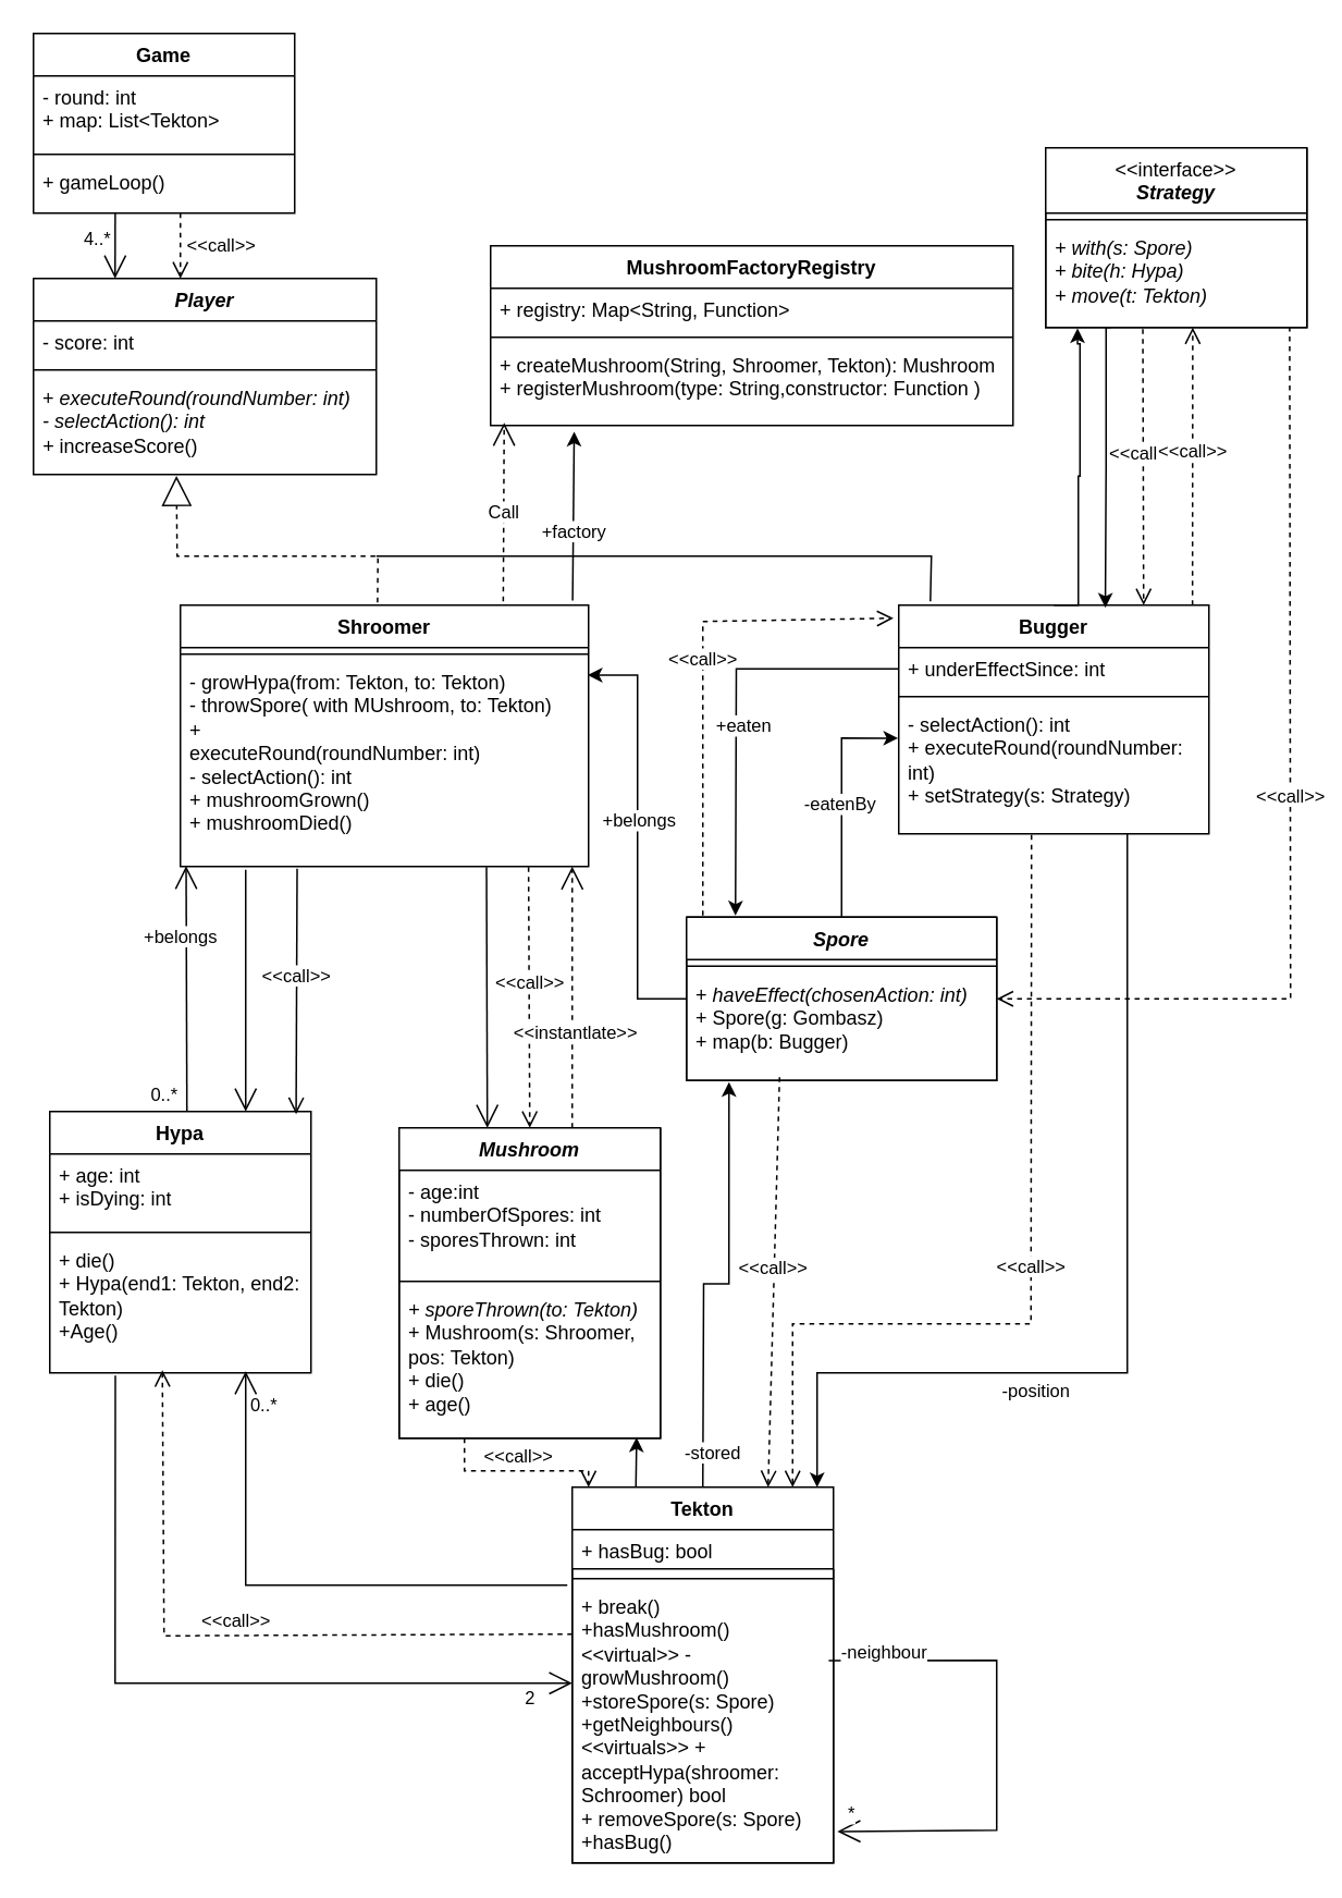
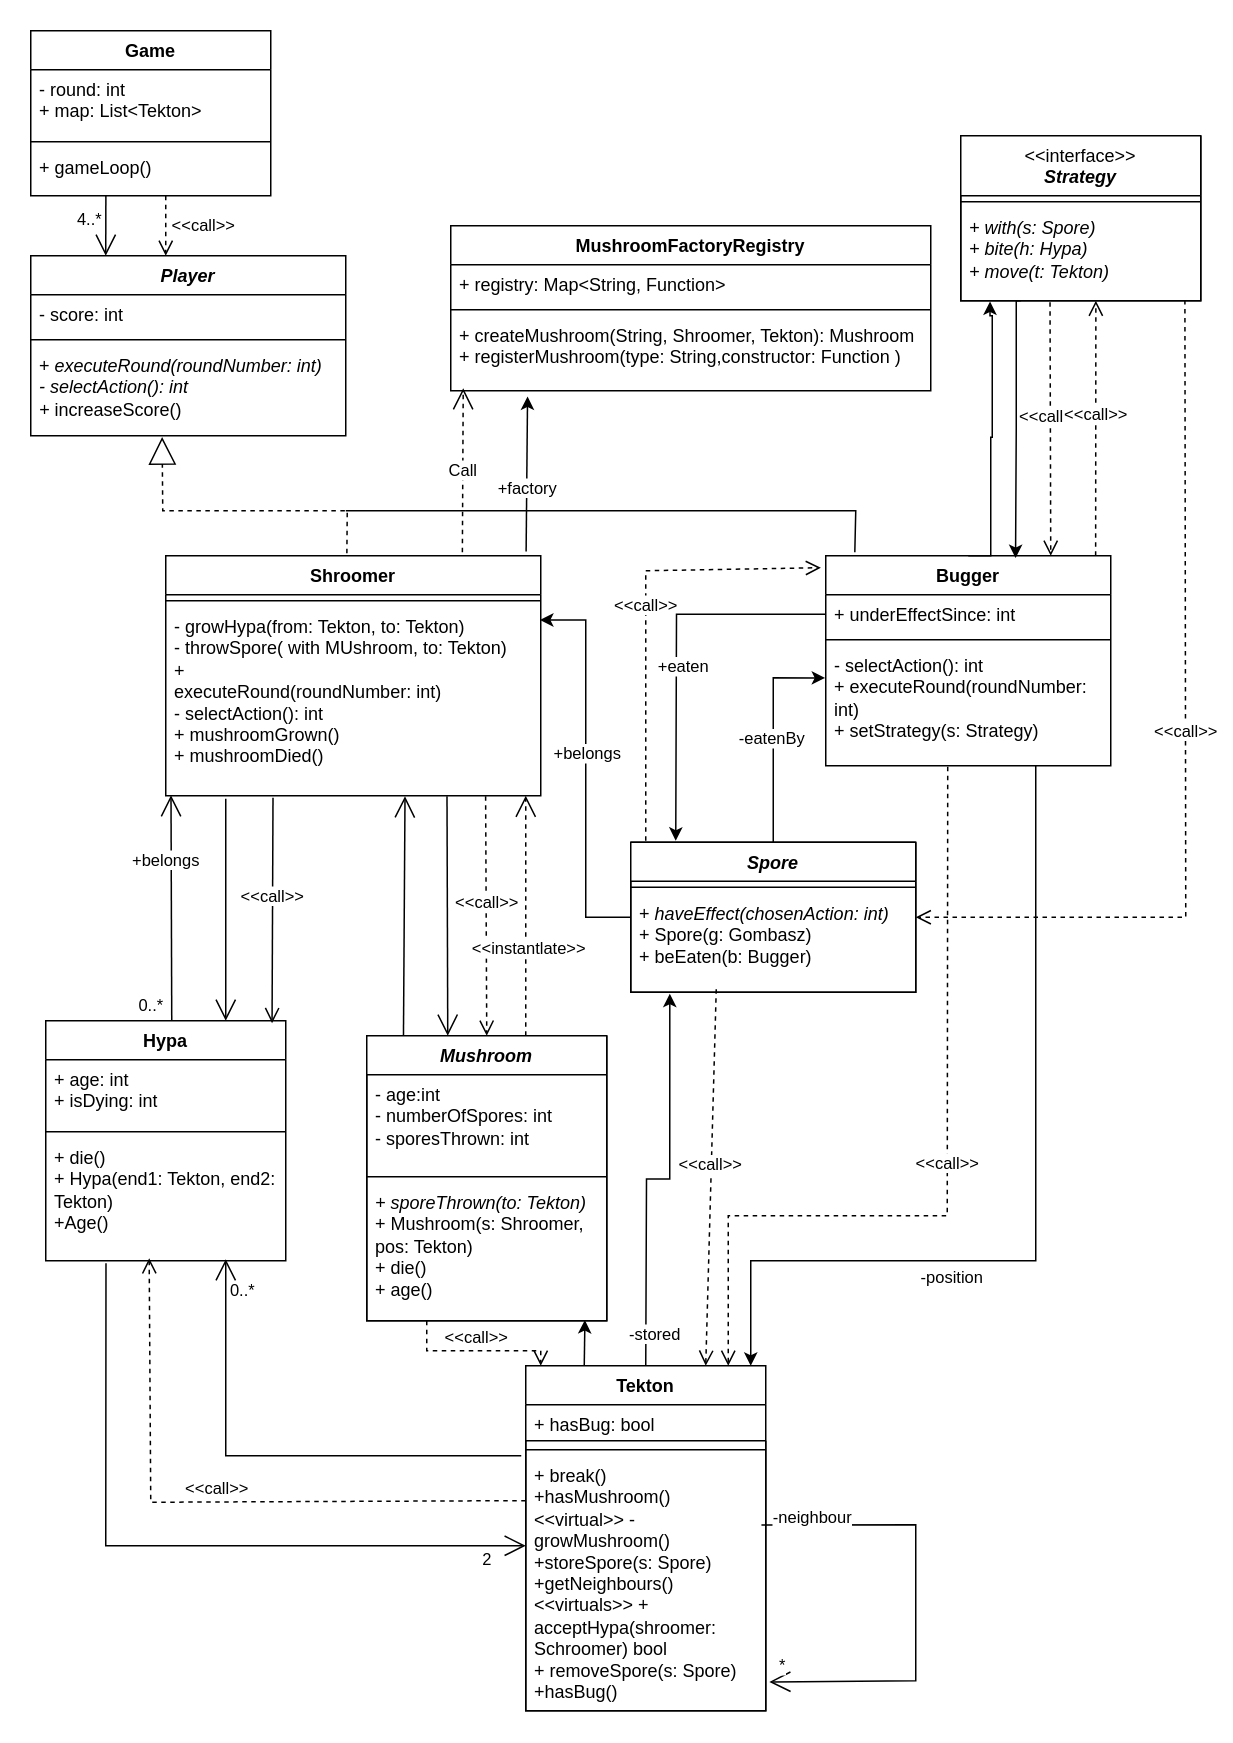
+ <mxCell id="59" value="" style="endArrow=open;endFill=1;endSize=12;html=1;rounded=0;exitX=0.153;exitY=-0.003;exitDx=0;exitDy=0;exitPerimeter=0;entryX=0.638;entryY=1.003;entryDx=0;entryDy=0;entryPerimeter=0;" edge="1" parent="1" source="18" target="12"><mxGeometry width="160" relative="1" as="geometry"><mxPoint x="180" y="460" as="sourcePoint" /><mxPoint x="340" y="460" as="targetPoint" /></mxGeometry></mxCell>
- <mxCell id="32" value="+&lt;i&gt;&amp;nbsp;haveEffect(chosenAction: int)&lt;/i&gt;&lt;div&gt;+ Spore(g: Gombasz)&lt;/div&gt;&lt;div&gt;+ map(b: Bugger)&lt;/div&gt;" style="text;strokeColor=none;fillColor=none;align=left;verticalAlign=top;spacingLeft=4;spacingRight=4;overflow=hidden;rotatable=0;points=[[0,0.5],[1,0.5]];portConstraint=eastwest;whiteSpace=wrap;html=1;" vertex="1" parent="30"><mxGeometry y="34" width="190" height="66" as="geometry" /></mxCell>
+ <mxCell id="32" value="+&lt;i&gt;&amp;nbsp;haveEffect(chosenAction: int)&lt;/i&gt;&lt;div&gt;+ Spore(g: Gombasz)&lt;/div&gt;&lt;div&gt;+ beEaten(b: Bugger)&lt;/div&gt;" style="text;strokeColor=none;fillColor=none;align=left;verticalAlign=top;spacingLeft=4;spacingRight=4;overflow=hidden;rotatable=0;points=[[0,0.5],[1,0.5]];portConstraint=eastwest;whiteSpace=wrap;html=1;" vertex="1" parent="30"><mxGeometry y="34" width="190" height="66" as="geometry" /></mxCell>
